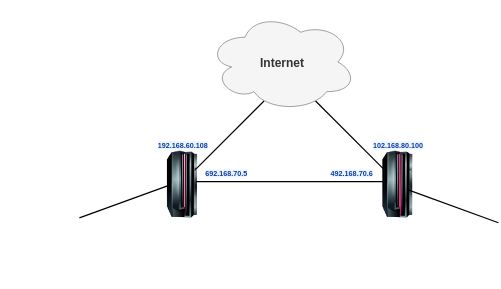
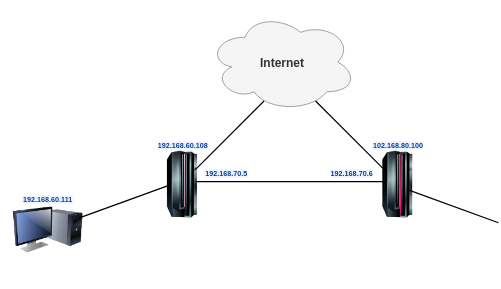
- <mxCell id="11" value="&lt;span style=&quot;color: rgb(10, 61, 163); font-family: Helvetica; font-size: 12px; font-style: normal; font-variant-ligatures: normal; font-variant-caps: normal; font-weight: 700; letter-spacing: normal; orphans: 2; text-align: center; text-indent: 0px; text-transform: none; widows: 2; word-spacing: 0px; -webkit-text-stroke-width: 0px; white-space: nowrap; background-color: rgb(237, 245, 255); text-decoration-thickness: initial; text-decoration-style: initial; text-decoration-color: initial; float: none; display: inline !important;&quot;&gt;692.168.70.5&lt;/span&gt;" style="text;whiteSpace=wrap;html=1;" vertex="1" parent="1"><mxGeometry x="340" y="274.997" width="111" height="36" as="geometry" /></mxCell>
+ <mxCell id="11" value="&lt;span style=&quot;color: rgb(10, 61, 163); font-family: Helvetica; font-size: 12px; font-style: normal; font-variant-ligatures: normal; font-variant-caps: normal; font-weight: 700; letter-spacing: normal; orphans: 2; text-align: center; text-indent: 0px; text-transform: none; widows: 2; word-spacing: 0px; -webkit-text-stroke-width: 0px; white-space: nowrap; background-color: rgb(237, 245, 255); text-decoration-thickness: initial; text-decoration-style: initial; text-decoration-color: initial; float: none; display: inline !important;&quot;&gt;192.168.70.5&lt;/span&gt;" style="text;whiteSpace=wrap;html=1;" vertex="1" parent="1"><mxGeometry x="340" y="274.997" width="111" height="36" as="geometry" /></mxCell>
- <mxCell id="12" value="&lt;span style=&quot;color: rgb(10, 61, 163); font-family: Helvetica; font-size: 12px; font-style: normal; font-variant-ligatures: normal; font-variant-caps: normal; font-weight: 700; letter-spacing: normal; orphans: 2; text-align: center; text-indent: 0px; text-transform: none; widows: 2; word-spacing: 0px; -webkit-text-stroke-width: 0px; white-space: nowrap; background-color: rgb(237, 245, 255); text-decoration-thickness: initial; text-decoration-style: initial; text-decoration-color: initial; float: none; display: inline !important;&quot;&gt;492.168.70.6&lt;/span&gt;" style="text;whiteSpace=wrap;html=1;" vertex="1" parent="1"><mxGeometry x="549" y="274.997" width="111" height="36" as="geometry" /></mxCell>
+ <mxCell id="12" value="&lt;span style=&quot;color: rgb(10, 61, 163); font-family: Helvetica; font-size: 12px; font-style: normal; font-variant-ligatures: normal; font-variant-caps: normal; font-weight: 700; letter-spacing: normal; orphans: 2; text-align: center; text-indent: 0px; text-transform: none; widows: 2; word-spacing: 0px; -webkit-text-stroke-width: 0px; white-space: nowrap; background-color: rgb(237, 245, 255); text-decoration-thickness: initial; text-decoration-style: initial; text-decoration-color: initial; float: none; display: inline !important;&quot;&gt;192.168.70.6&lt;/span&gt;" style="text;whiteSpace=wrap;html=1;" vertex="1" parent="1"><mxGeometry x="549" y="274.997" width="111" height="36" as="geometry" /></mxCell>
+ <mxCell id="3" value="192.168.60.111" style="image;html=1;image=img/lib/clip_art/computers/Monitor_Tower_128x128.png;fontFamily=Helvetica;fontSize=12;fontColor=#0A3DA3;align=center;strokeWidth=2;fillColor=#EDF5FF;fontStyle=1;verticalAlign=bottom;strokeColor=none;labelBackgroundColor=#EDF5FF;labelBorderColor=none;labelPosition=center;verticalLabelPosition=top;" parent="1" vertex="1"><mxGeometry x="20.995" y="341" width="116.421" height="82" as="geometry" /></mxCell>
